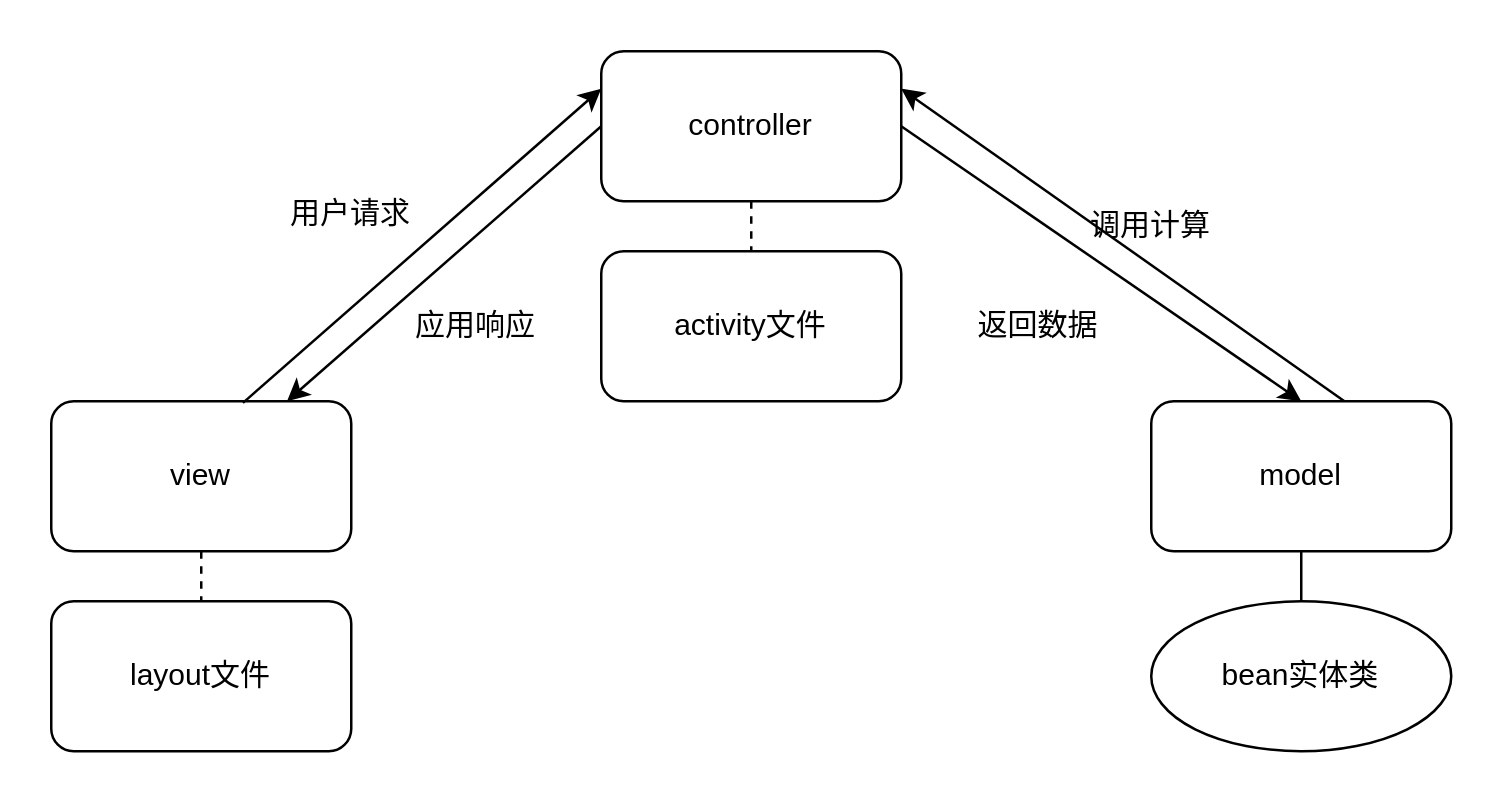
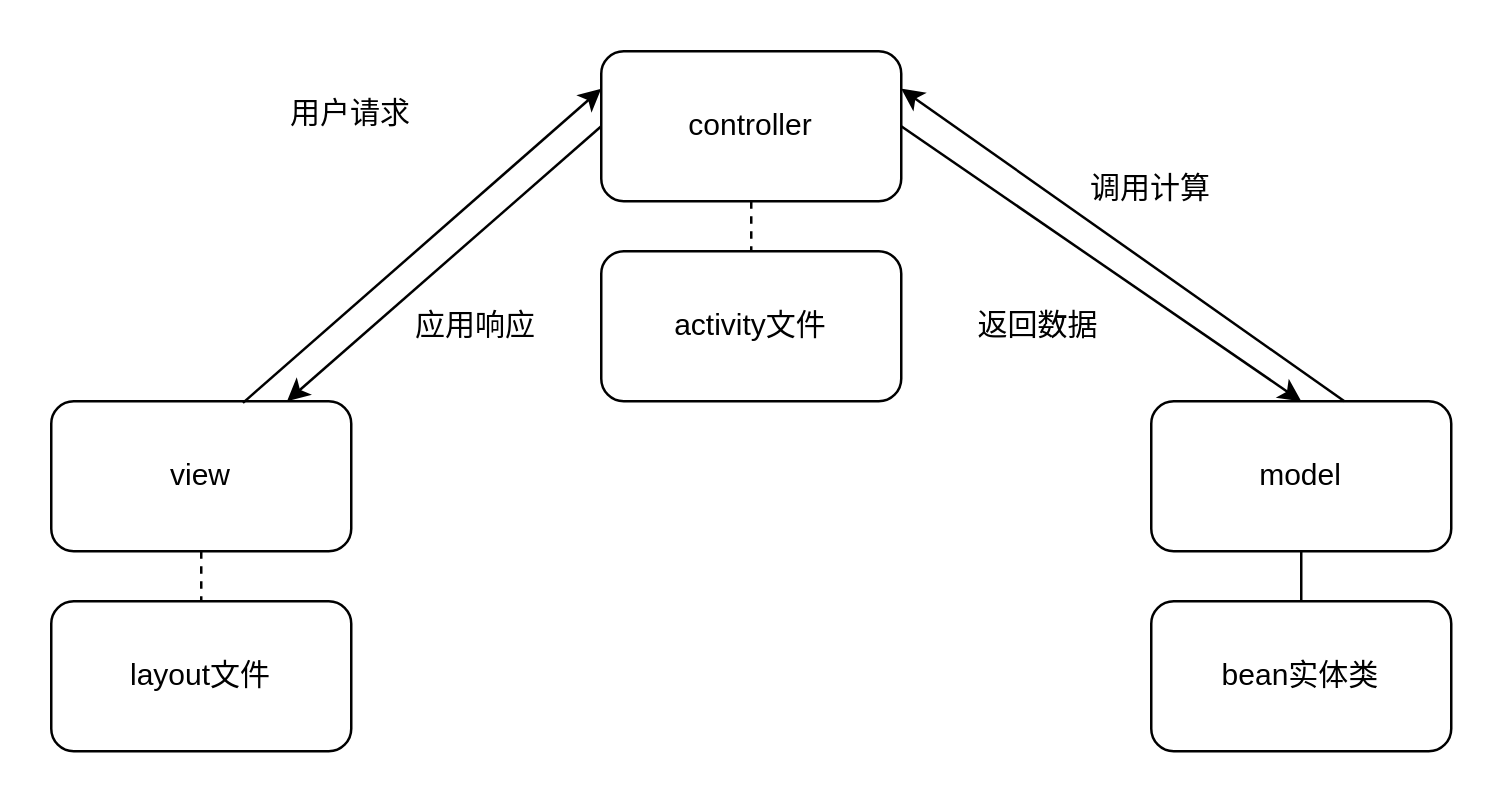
- <mxCell id="15" value="用户请求" style="text;html=1;strokeColor=none;fillColor=none;align=center;verticalAlign=middle;whiteSpace=wrap;rounded=0;" vertex="1" parent="1"><mxGeometry x="110" y="70" width="60" height="30" as="geometry" /></mxCell>
+ <mxCell id="15" value="用户请求" style="text;html=1;strokeColor=none;fillColor=none;align=center;verticalAlign=middle;whiteSpace=wrap;rounded=0;" vertex="1" parent="1"><mxGeometry x="110" y="30" width="60" height="30" as="geometry" /></mxCell>
- <mxCell id="17" value="调用计算" style="text;html=1;strokeColor=none;fillColor=none;align=center;verticalAlign=middle;whiteSpace=wrap;rounded=0;" vertex="1" parent="1"><mxGeometry x="430" y="75" width="60" height="30" as="geometry" /></mxCell>
+ <mxCell id="17" value="调用计算" style="text;html=1;strokeColor=none;fillColor=none;align=center;verticalAlign=middle;whiteSpace=wrap;rounded=0;" vertex="1" parent="1"><mxGeometry x="430" y="60" width="60" height="30" as="geometry" /></mxCell>
- <mxCell id="12" value="bean实体类" style="ellipse;whiteSpace=wrap;html=1;" vertex="1" parent="1"><mxGeometry x="460" y="240" width="120" height="60" as="geometry" /></mxCell>
+ <mxCell id="12" value="bean实体类" style="rounded=1;whiteSpace=wrap;html=1;" vertex="1" parent="1"><mxGeometry x="460" y="240" width="120" height="60" as="geometry" /></mxCell>
